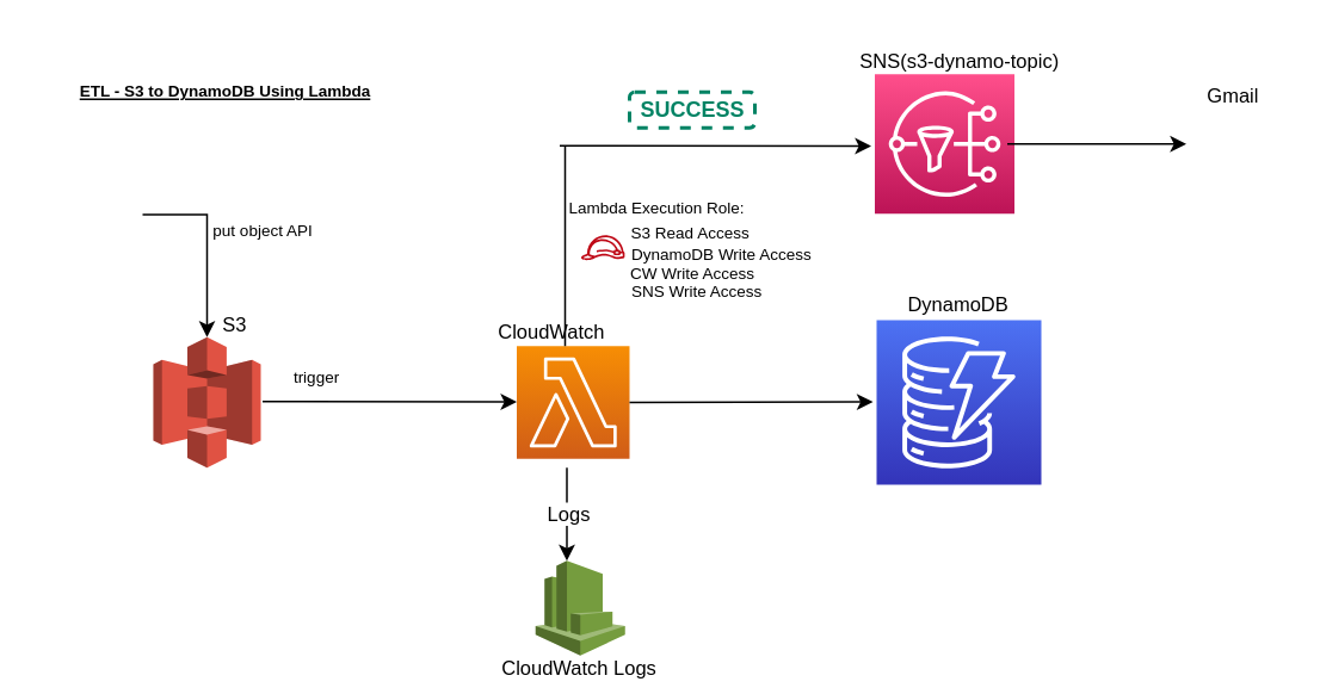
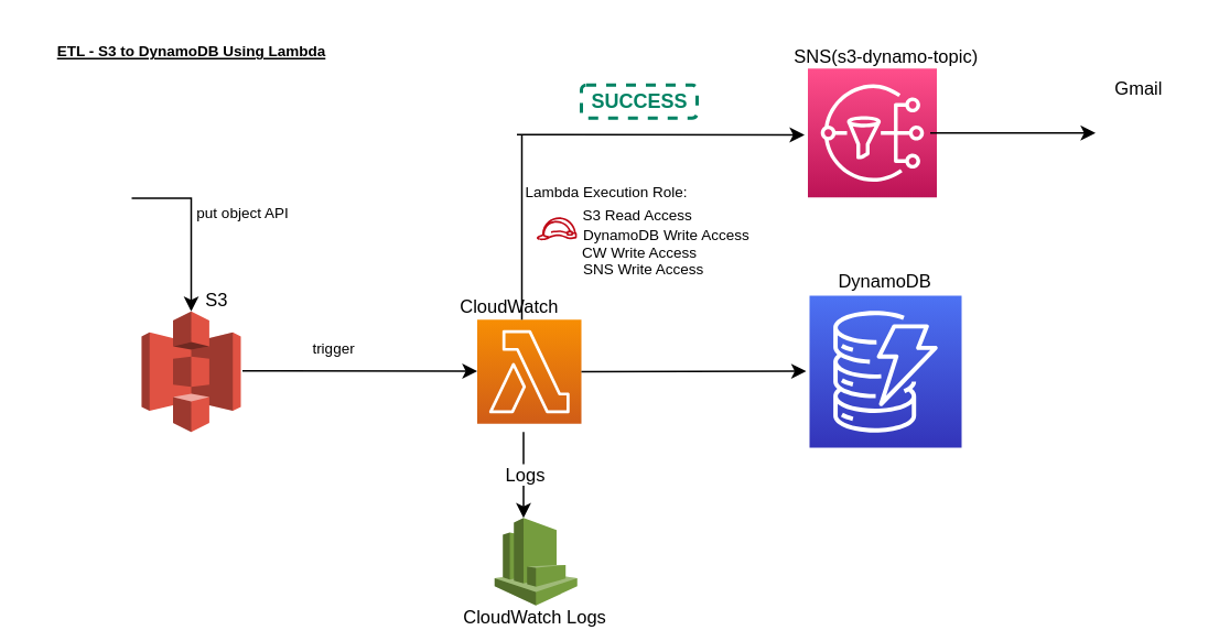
- <mxCell id="28" value="&lt;b&gt;&lt;u&gt;ETL - S3 to DynamoDB Using Lambda&lt;/u&gt;&lt;/b&gt;" style="text;html=1;align=center;verticalAlign=middle;resizable=0;points=[];autosize=1;strokeColor=none;fillColor=none;fontSize=9;" vertex="1" parent="1"><mxGeometry x="30" y="41" width="190" height="20" as="geometry" /></mxCell>
+ <mxCell id="28" value="&lt;b&gt;&lt;u&gt;ETL - S3 to DynamoDB Using Lambda&lt;/u&gt;&lt;/b&gt;" style="text;html=1;align=center;verticalAlign=middle;resizable=0;points=[];autosize=1;strokeColor=none;fillColor=none;fontSize=9;" vertex="1" parent="1"><mxGeometry x="20" y="21" width="190" height="20" as="geometry" /></mxCell>
- <mxCell id="24" value="trigger" style="text;html=1;align=center;verticalAlign=middle;resizable=0;points=[];autosize=1;strokeColor=none;fillColor=none;fontSize=9;" vertex="1" parent="1"><mxGeometry x="151" y="201" width="50" height="20" as="geometry" /></mxCell>
+ <mxCell id="24" value="trigger" style="text;html=1;align=center;verticalAlign=middle;resizable=0;points=[];autosize=1;strokeColor=none;fillColor=none;fontSize=9;" vertex="1" parent="1"><mxGeometry x="176" y="201" width="50" height="20" as="geometry" /></mxCell>
